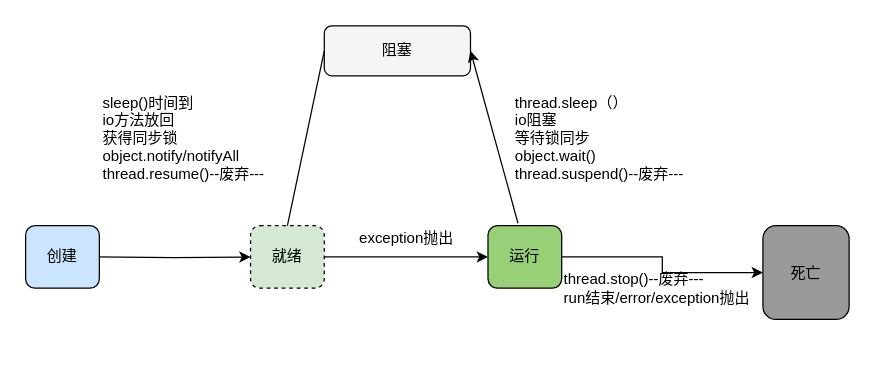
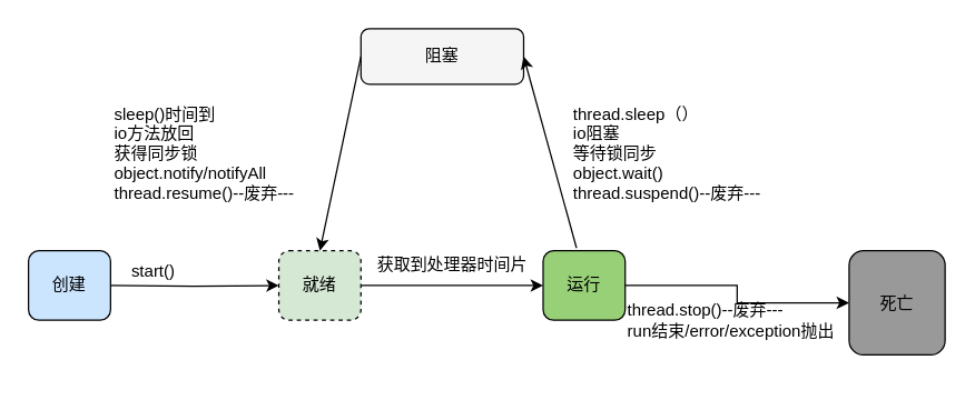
- <mxCell id="12" value="" style="endArrow=none;html=1;exitX=0;exitY=0.5;exitDx=0;exitDy=0;entryX=0.5;entryY=0;entryDx=0;entryDy=0;" parent="1" source="9" target="5" edge="1"><mxGeometry width="50" height="50" relative="1" as="geometry"><mxPoint x="200" y="190" as="sourcePoint" /><mxPoint x="250" y="140" as="targetPoint" /></mxGeometry></mxCell>
+ <mxCell id="12" value="" style="endArrow=classic;html=1;exitX=0;exitY=0.5;exitDx=0;exitDy=0;entryX=0.5;entryY=0;entryDx=0;entryDy=0;" parent="1" source="9" target="5" edge="1"><mxGeometry width="50" height="50" relative="1" as="geometry"><mxPoint x="200" y="190" as="sourcePoint" /><mxPoint x="250" y="140" as="targetPoint" /></mxGeometry></mxCell>
- <mxCell id="13" value="exception抛出" style="text;html=1;strokeColor=none;fillColor=none;align=center;verticalAlign=middle;whiteSpace=wrap;rounded=0;" parent="1" vertex="1"><mxGeometry x="268.5" y="180" width="112" height="20" as="geometry" /></mxCell>
+ <mxCell id="13" value="获取到处理器时间片" style="text;html=1;strokeColor=none;fillColor=none;align=center;verticalAlign=middle;whiteSpace=wrap;rounded=0;" parent="1" vertex="1"><mxGeometry x="268.5" y="180" width="112" height="20" as="geometry" /></mxCell>
+ <mxCell id="10" value="start()" style="text;html=1;strokeColor=none;fillColor=none;align=center;verticalAlign=middle;whiteSpace=wrap;rounded=0;" parent="1" vertex="1"><mxGeometry x="90" y="185" width="40" height="20" as="geometry" /></mxCell>
